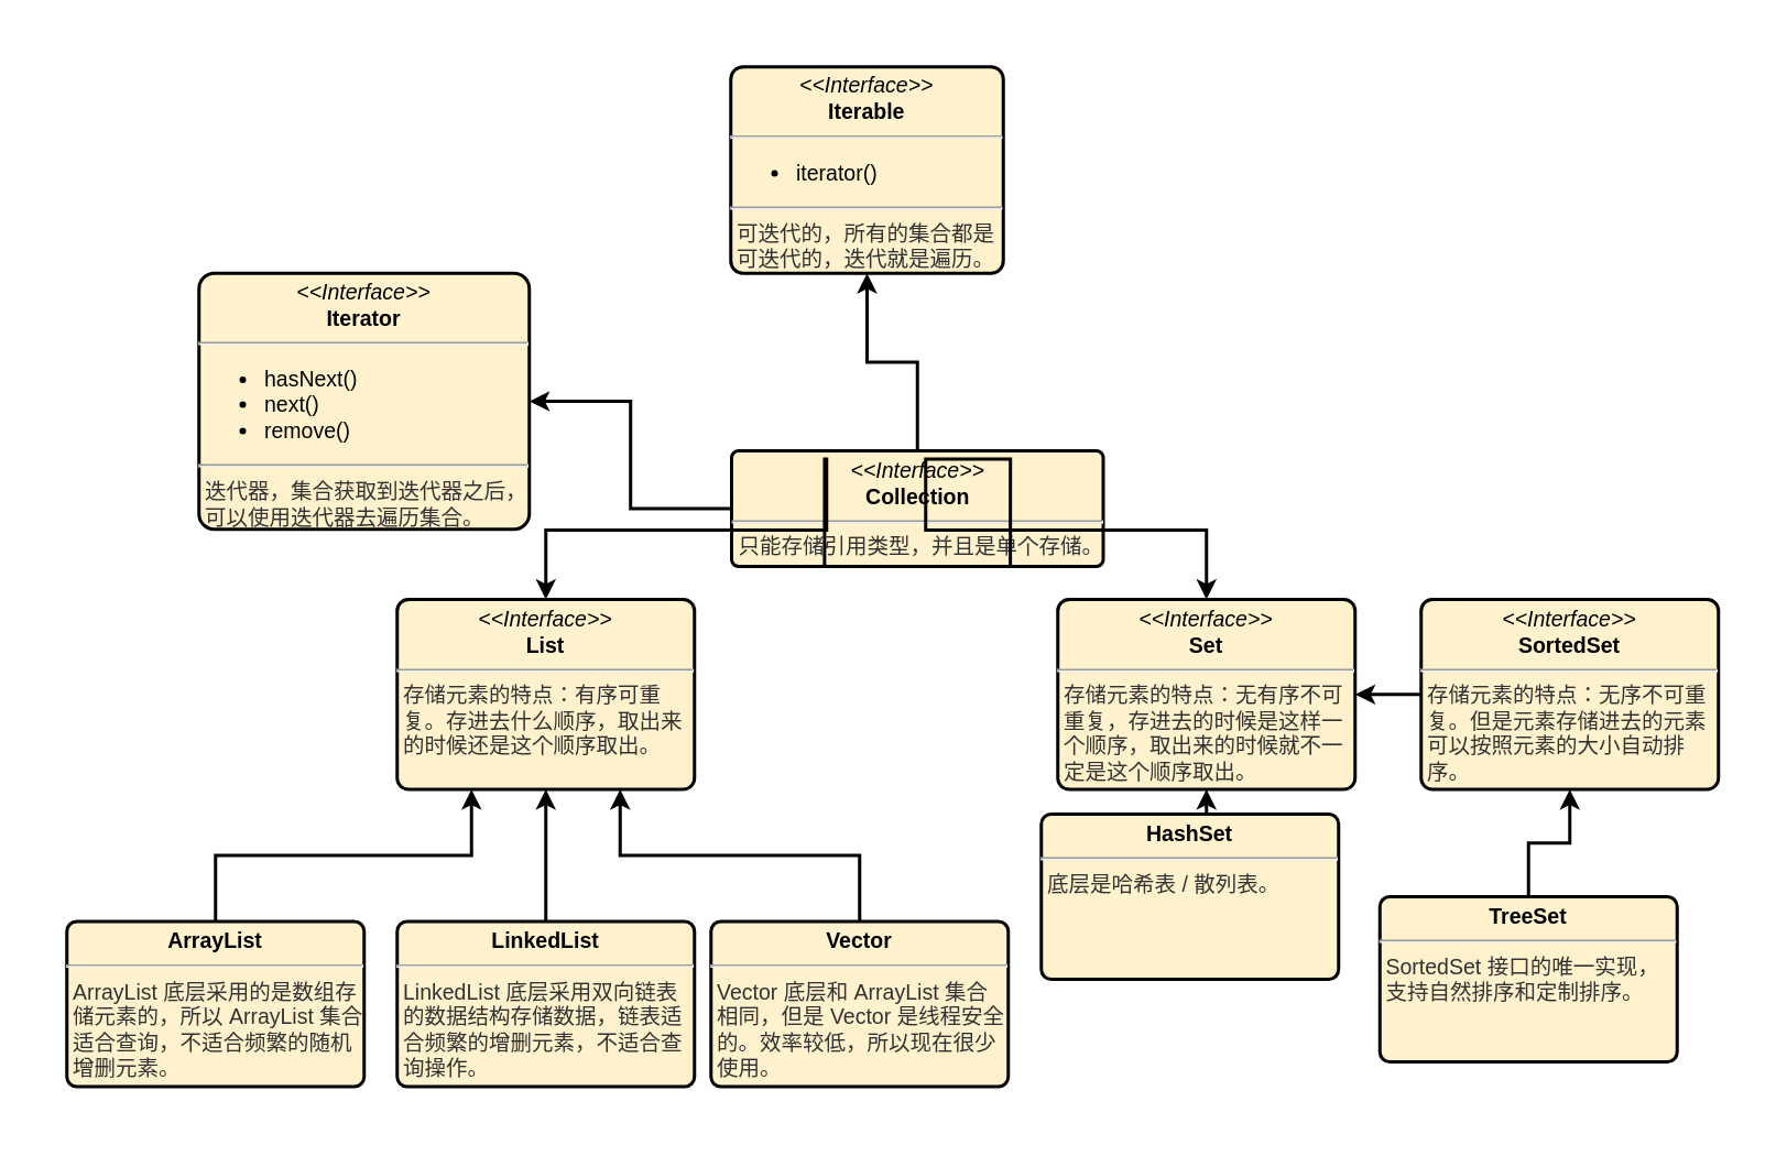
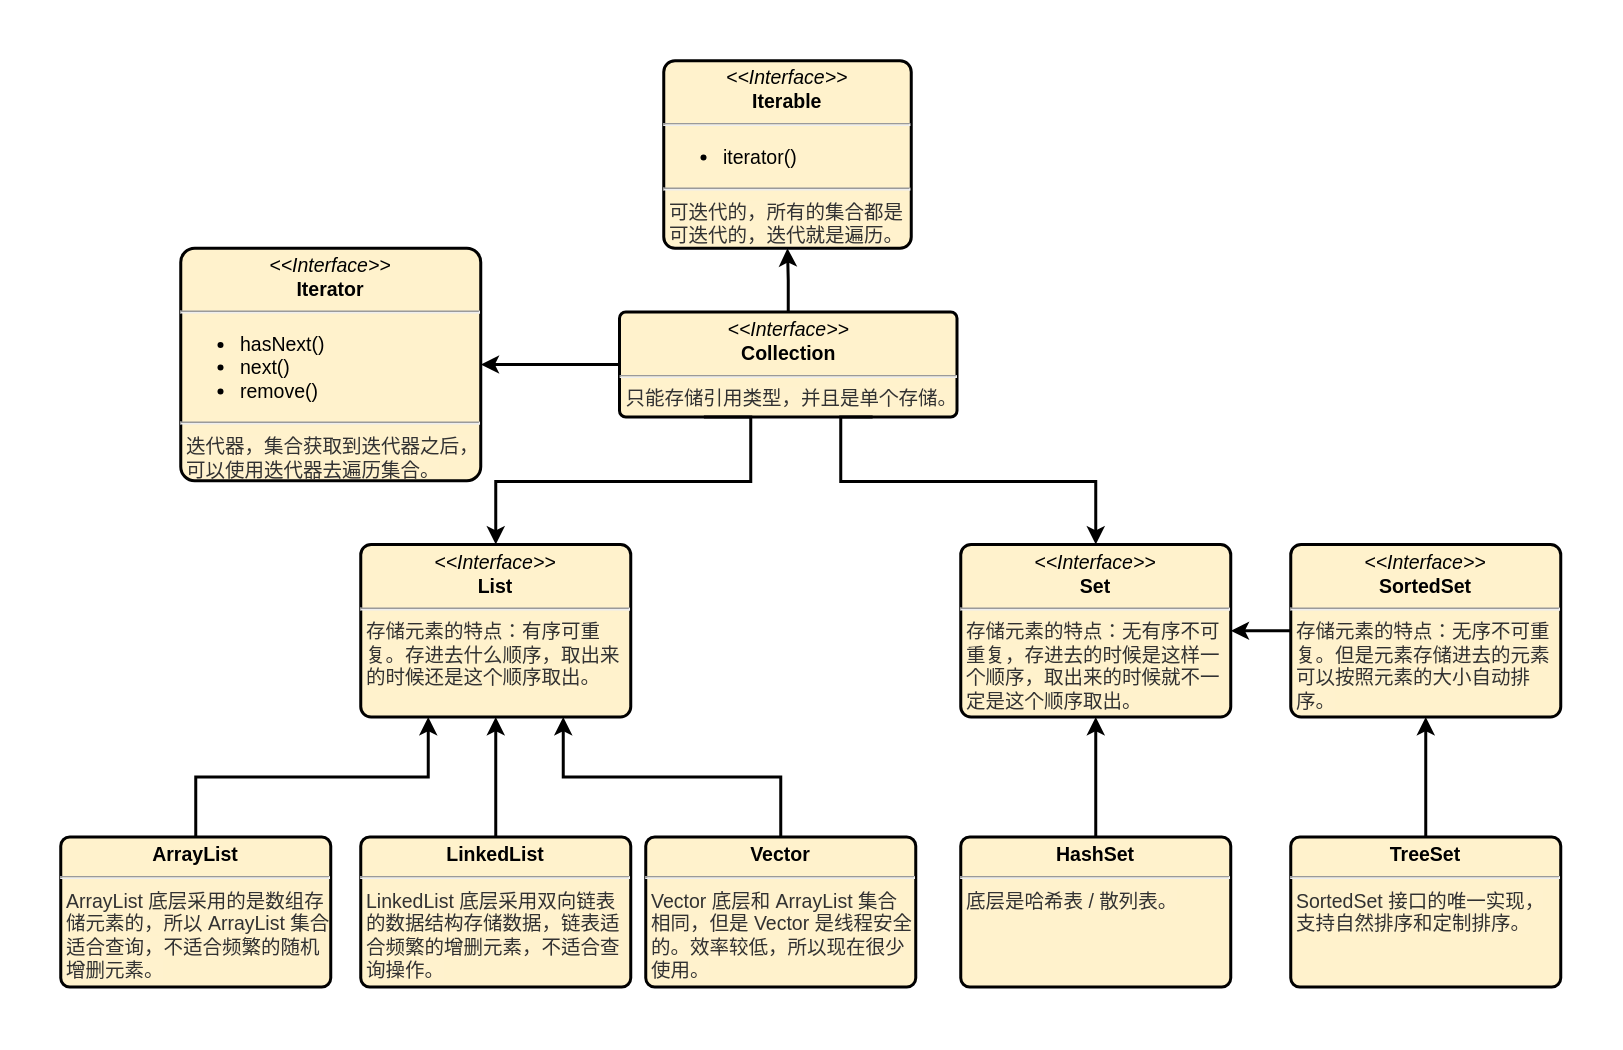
- <mxCell id="7" value="&lt;p style=&quot;margin: 4px 0px 0px ; font-size: 13px&quot;&gt;&lt;i style=&quot;font-size: 13px&quot;&gt;&amp;lt;&amp;lt;Interface&amp;gt;&amp;gt;&lt;/i&gt;&lt;br style=&quot;font-size: 13px&quot;&gt;&lt;b style=&quot;font-size: 13px&quot;&gt;Collection&lt;/b&gt;&lt;/p&gt;&lt;hr style=&quot;font-size: 13px&quot;&gt;&lt;p style=&quot;margin: 0px 0px 0px 4px ; font-size: 13px&quot;&gt;&lt;/p&gt;&lt;p style=&quot;text-align: left ; margin: 0px 0px 0px 4px ; font-size: 13px&quot;&gt;&lt;span style=&quot;color: rgb(50 , 50 , 50) ; font-family: &amp;#34;arial&amp;#34; ; background-color: rgba(255 , 255 , 255 , 0.01)&quot;&gt;只能存储引用类型，并且是单个存储。&lt;/span&gt;&lt;br&gt;&lt;/p&gt;" style="verticalAlign=middle;align=center;overflow=fill;fontSize=13;fontFamily=Helvetica;html=1;gradientDirection=north;shadow=0;glass=0;sketch=0;perimeterSpacing=0;strokeWidth=2;rounded=1;perimeter=rectanglePerimeter;fillColor=#fff2cc;arcSize=6;whiteSpace=wrap;" vertex="1" parent="2"><mxGeometry x="422.5" y="252.5" width="225" height="70" as="geometry" /></mxCell>
+ <mxCell id="7" value="&lt;p style=&quot;margin: 4px 0px 0px ; font-size: 13px&quot;&gt;&lt;i style=&quot;font-size: 13px&quot;&gt;&amp;lt;&amp;lt;Interface&amp;gt;&amp;gt;&lt;/i&gt;&lt;br style=&quot;font-size: 13px&quot;&gt;&lt;b style=&quot;font-size: 13px&quot;&gt;Collection&lt;/b&gt;&lt;/p&gt;&lt;hr style=&quot;font-size: 13px&quot;&gt;&lt;p style=&quot;margin: 0px 0px 0px 4px ; font-size: 13px&quot;&gt;&lt;/p&gt;&lt;p style=&quot;text-align: left ; margin: 0px 0px 0px 4px ; font-size: 13px&quot;&gt;&lt;span style=&quot;color: rgb(50 , 50 , 50) ; font-family: &amp;#34;arial&amp;#34; ; background-color: rgba(255 , 255 , 255 , 0.01)&quot;&gt;只能存储引用类型，并且是单个存储。&lt;/span&gt;&lt;br&gt;&lt;/p&gt;" style="verticalAlign=middle;align=center;overflow=fill;fontSize=13;fontFamily=Helvetica;html=1;gradientDirection=north;shadow=0;glass=0;sketch=0;perimeterSpacing=0;strokeWidth=2;rounded=1;perimeter=rectanglePerimeter;fillColor=#fff2cc;arcSize=6;whiteSpace=wrap;" vertex="1" parent="2"><mxGeometry x="392.5" y="187.5" width="225" height="70" as="geometry" /></mxCell>
- <mxCell id="19" value="&lt;p style=&quot;margin: 4px 0px 0px ; font-size: 13px&quot;&gt;&lt;b&gt;HashSet&lt;/b&gt;&lt;/p&gt;&lt;hr style=&quot;font-size: 13px&quot;&gt;&lt;p style=&quot;text-align: left ; margin: 0px 0px 0px 4px ; font-size: 13px&quot;&gt;&lt;/p&gt;&lt;p style=&quot;text-align: left ; margin: 0px 0px 0px 4px ; font-size: 13px&quot;&gt;&lt;span style=&quot;color: rgb(50 , 50 , 50) ; font-family: &amp;#34;arial&amp;#34; ; background-color: rgba(255 , 255 , 255 , 0.01)&quot;&gt;底层是哈希表 / 散列表。&lt;/span&gt;&lt;br style=&quot;font-size: 13px&quot;&gt;&lt;/p&gt;" style="verticalAlign=middle;align=center;overflow=fill;fontSize=13;fontFamily=Helvetica;html=1;gradientDirection=north;shadow=0;glass=0;sketch=0;perimeterSpacing=0;strokeWidth=2;rounded=1;perimeter=rectanglePerimeter;fillColor=#fff2cc;arcSize=6;whiteSpace=wrap;" vertex="1" parent="2"><mxGeometry x="610" y="472.5" width="180" height="100" as="geometry" /></mxCell>
+ <mxCell id="19" value="&lt;p style=&quot;margin: 4px 0px 0px ; font-size: 13px&quot;&gt;&lt;b&gt;HashSet&lt;/b&gt;&lt;/p&gt;&lt;hr style=&quot;font-size: 13px&quot;&gt;&lt;p style=&quot;text-align: left ; margin: 0px 0px 0px 4px ; font-size: 13px&quot;&gt;&lt;/p&gt;&lt;p style=&quot;text-align: left ; margin: 0px 0px 0px 4px ; font-size: 13px&quot;&gt;&lt;span style=&quot;color: rgb(50 , 50 , 50) ; font-family: &amp;#34;arial&amp;#34; ; background-color: rgba(255 , 255 , 255 , 0.01)&quot;&gt;底层是哈希表 / 散列表。&lt;/span&gt;&lt;br style=&quot;font-size: 13px&quot;&gt;&lt;/p&gt;" style="verticalAlign=middle;align=center;overflow=fill;fontSize=13;fontFamily=Helvetica;html=1;gradientDirection=north;shadow=0;glass=0;sketch=0;perimeterSpacing=0;strokeWidth=2;rounded=1;perimeter=rectanglePerimeter;fillColor=#fff2cc;arcSize=6;whiteSpace=wrap;" vertex="1" parent="2"><mxGeometry x="620" y="537.5" width="180" height="100" as="geometry" /></mxCell>
- <mxCell id="21" value="&lt;p style=&quot;margin: 4px 0px 0px ; font-size: 13px&quot;&gt;&lt;b&gt;TreeSet&lt;/b&gt;&lt;/p&gt;&lt;hr style=&quot;font-size: 13px&quot;&gt;&lt;p style=&quot;text-align: left ; margin: 0px 0px 0px 4px ; font-size: 13px&quot;&gt;&lt;/p&gt;&lt;p style=&quot;text-align: left ; margin: 0px 0px 0px 4px ; font-size: 13px&quot;&gt;&lt;span style=&quot;color: rgb(50 , 50 , 50) ; font-family: &amp;#34;arial&amp;#34; ; background-color: rgba(255 , 255 , 255 , 0.01)&quot;&gt;SortedSet 接口的唯一实现，支持自然排序和定制排序。&lt;/span&gt;&lt;br style=&quot;font-size: 13px&quot;&gt;&lt;/p&gt;" style="verticalAlign=middle;align=center;overflow=fill;fontSize=13;fontFamily=Helvetica;html=1;gradientDirection=north;shadow=0;glass=0;sketch=0;perimeterSpacing=0;strokeWidth=2;rounded=1;perimeter=rectanglePerimeter;fillColor=#fff2cc;arcSize=6;whiteSpace=wrap;" vertex="1" parent="2"><mxGeometry x="815" y="522.5" width="180" height="100" as="geometry" /></mxCell>
+ <mxCell id="21" value="&lt;p style=&quot;margin: 4px 0px 0px ; font-size: 13px&quot;&gt;&lt;b&gt;TreeSet&lt;/b&gt;&lt;/p&gt;&lt;hr style=&quot;font-size: 13px&quot;&gt;&lt;p style=&quot;text-align: left ; margin: 0px 0px 0px 4px ; font-size: 13px&quot;&gt;&lt;/p&gt;&lt;p style=&quot;text-align: left ; margin: 0px 0px 0px 4px ; font-size: 13px&quot;&gt;&lt;span style=&quot;color: rgb(50 , 50 , 50) ; font-family: &amp;#34;arial&amp;#34; ; background-color: rgba(255 , 255 , 255 , 0.01)&quot;&gt;SortedSet 接口的唯一实现，支持自然排序和定制排序。&lt;/span&gt;&lt;br style=&quot;font-size: 13px&quot;&gt;&lt;/p&gt;" style="verticalAlign=middle;align=center;overflow=fill;fontSize=13;fontFamily=Helvetica;html=1;gradientDirection=north;shadow=0;glass=0;sketch=0;perimeterSpacing=0;strokeWidth=2;rounded=1;perimeter=rectanglePerimeter;fillColor=#fff2cc;arcSize=6;whiteSpace=wrap;" vertex="1" parent="2"><mxGeometry x="840" y="537.5" width="180" height="100" as="geometry" /></mxCell>
